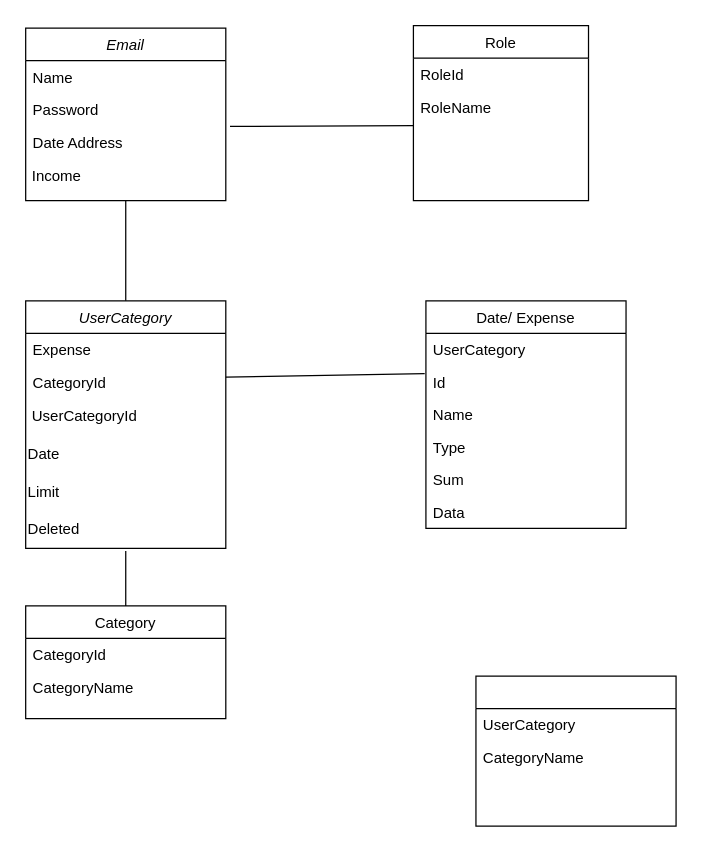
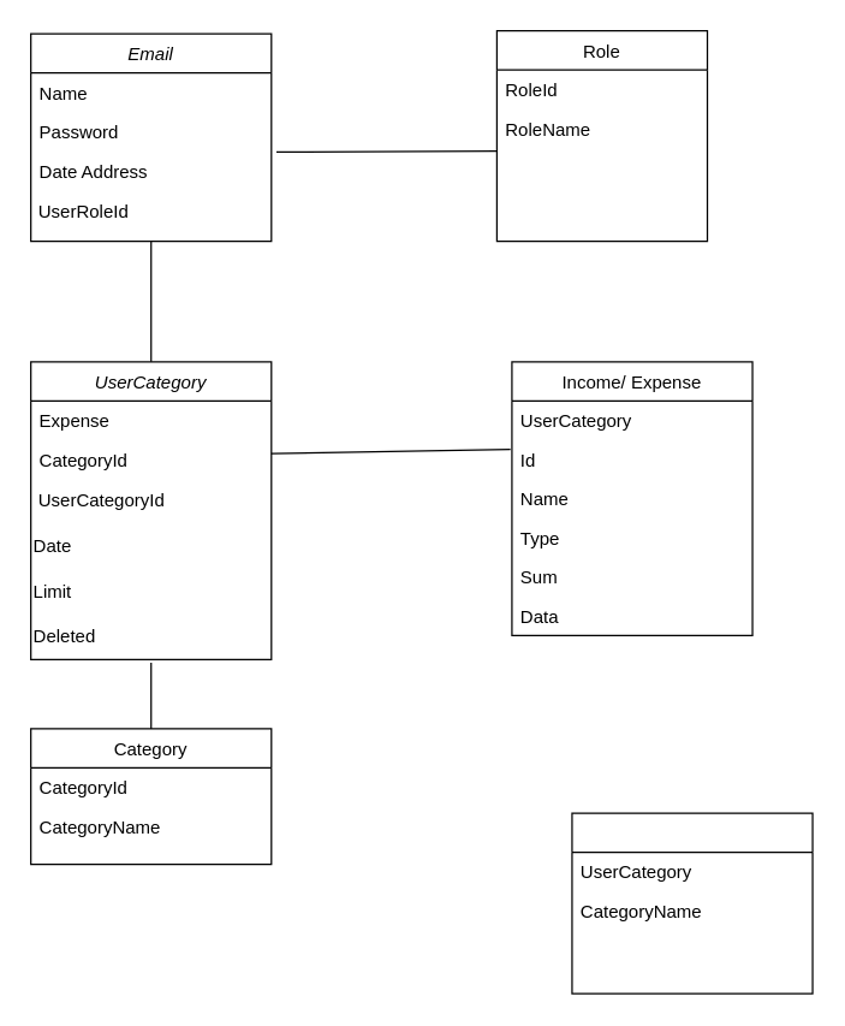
- <mxCell id="6" value="&amp;nbsp;Income" style="text;html=1;align=left;verticalAlign=middle;resizable=0;points=[];autosize=1;strokeColor=none;fillColor=none;" vertex="1" parent="2"><mxGeometry y="104" width="160" height="30" as="geometry" /></mxCell>
+ <mxCell id="6" value="&amp;nbsp;UserRoleId" style="text;html=1;align=left;verticalAlign=middle;resizable=0;points=[];autosize=1;strokeColor=none;fillColor=none;" vertex="1" parent="2"><mxGeometry y="104" width="160" height="30" as="geometry" /></mxCell>
- <mxCell id="10" value="Date/ Expense" style="swimlane;fontStyle=0;align=center;verticalAlign=top;childLayout=stackLayout;horizontal=1;startSize=26;horizontalStack=0;resizeParent=1;resizeLast=0;collapsible=1;marginBottom=0;rounded=0;shadow=0;strokeWidth=1;" parent="1" vertex="1"><mxGeometry x="340" y="240" width="160" height="182" as="geometry"><mxRectangle x="340" y="380" width="170" height="26" as="alternateBounds" /></mxGeometry></mxCell>
+ <mxCell id="10" value="Income/ Expense" style="swimlane;fontStyle=0;align=center;verticalAlign=top;childLayout=stackLayout;horizontal=1;startSize=26;horizontalStack=0;resizeParent=1;resizeLast=0;collapsible=1;marginBottom=0;rounded=0;shadow=0;strokeWidth=1;" parent="1" vertex="1"><mxGeometry x="340" y="240" width="160" height="182" as="geometry"><mxRectangle x="340" y="380" width="170" height="26" as="alternateBounds" /></mxGeometry></mxCell>
